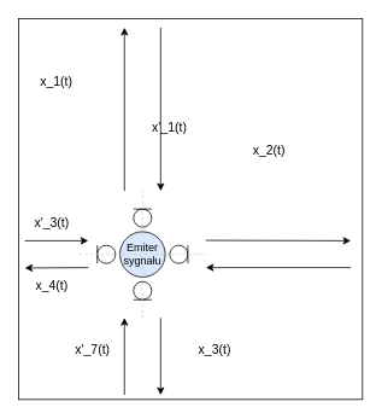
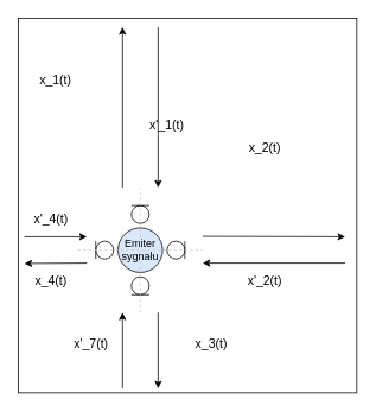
- <mxCell id="25" value="x'_3(t)" style="text;html=1;strokeColor=none;fillColor=none;align=center;verticalAlign=middle;whiteSpace=wrap;rounded=0;fontSize=14;direction=east;" vertex="1" parent="1"><mxGeometry x="27" y="230" width="60" height="30" as="geometry" /></mxCell>
+ <mxCell id="25" value="x'_4(t)" style="text;html=1;strokeColor=none;fillColor=none;align=center;verticalAlign=middle;whiteSpace=wrap;rounded=0;fontSize=14;direction=east;" vertex="1" parent="1"><mxGeometry x="27" y="230" width="60" height="30" as="geometry" /></mxCell>
+ <mxCell id="17" value="x'_2(t)" style="text;html=1;strokeColor=none;fillColor=none;align=center;verticalAlign=middle;whiteSpace=wrap;rounded=0;fontSize=14;direction=east;" vertex="1" parent="1"><mxGeometry x="267" y="300" width="60" height="30" as="geometry" /></mxCell>
